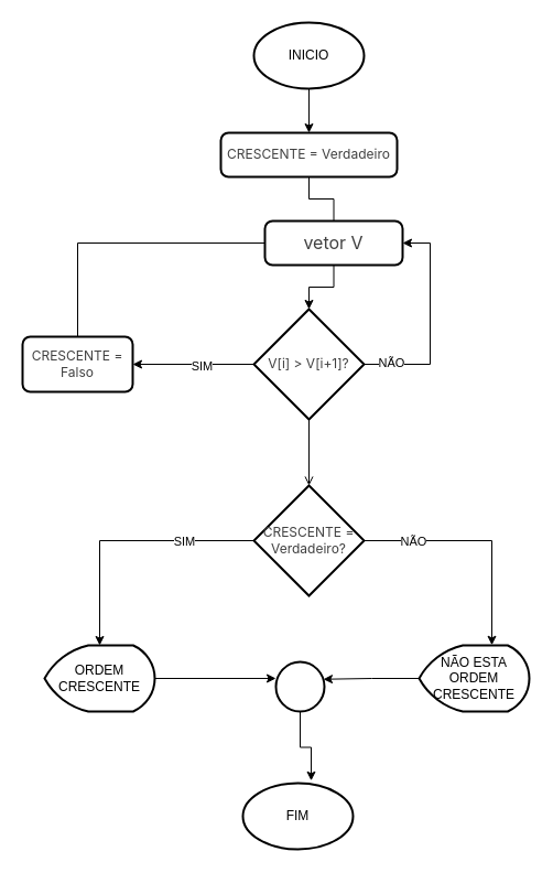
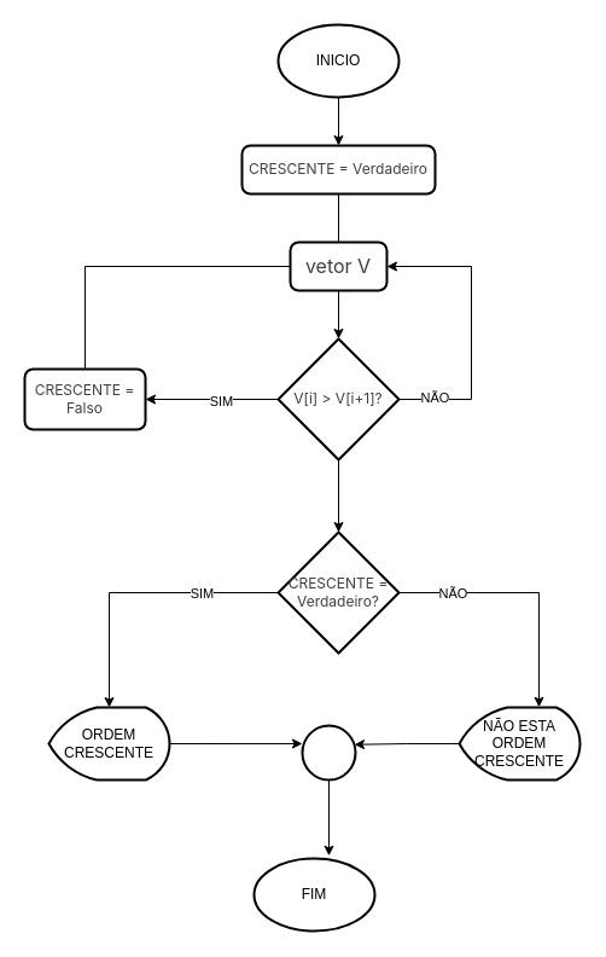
- <mxCell id="7" value="&lt;span style=&quot;color: rgb(64, 64, 64); font-family: Inter, system-ui, -apple-system, BlinkMacSystemFont, &amp;quot;Segoe UI&amp;quot;, Roboto, &amp;quot;Noto Sans&amp;quot;, Ubuntu, Cantarell, &amp;quot;Helvetica Neue&amp;quot;, Oxygen, &amp;quot;Open Sans&amp;quot;, sans-serif; font-size: 16.002px; text-align: left;&quot;&gt;vetor V&lt;/span&gt;" style="rounded=1;whiteSpace=wrap;html=1;absoluteArcSize=1;arcSize=14;strokeWidth=2;" vertex="1" parent="1"><mxGeometry x="240" y="200" width="125" height="40" as="geometry" /></mxCell>
+ <mxCell id="7" value="&lt;span style=&quot;color: rgb(64, 64, 64); font-family: Inter, system-ui, -apple-system, BlinkMacSystemFont, &amp;quot;Segoe UI&amp;quot;, Roboto, &amp;quot;Noto Sans&amp;quot;, Ubuntu, Cantarell, &amp;quot;Helvetica Neue&amp;quot;, Oxygen, &amp;quot;Open Sans&amp;quot;, sans-serif; font-size: 16.002px; text-align: left;&quot;&gt;vetor V&lt;/span&gt;" style="rounded=1;whiteSpace=wrap;html=1;absoluteArcSize=1;arcSize=14;strokeWidth=2;" vertex="1" parent="1"><mxGeometry x="240" y="200" width="80" height="40" as="geometry" /></mxCell>
- <mxCell id="17" style="edgeStyle=orthogonalEdgeStyle;rounded=0;orthogonalLoop=1;jettySize=auto;html=1;exitX=0.5;exitY=1;exitDx=0;exitDy=0;exitPerimeter=0;entryX=0.5;entryY=0;entryDx=0;entryDy=0;entryPerimeter=0;endArrow=open;" edge="1" parent="1" source="12" target="15"><mxGeometry relative="1" as="geometry" /></mxCell>
+ <mxCell id="17" style="edgeStyle=orthogonalEdgeStyle;rounded=0;orthogonalLoop=1;jettySize=auto;html=1;exitX=0.5;exitY=1;exitDx=0;exitDy=0;exitPerimeter=0;entryX=0.5;entryY=0;entryDx=0;entryDy=0;entryPerimeter=0;" edge="1" parent="1" source="12" target="15"><mxGeometry relative="1" as="geometry" /></mxCell>
- <mxCell id="4" value="FIM" style="strokeWidth=2;html=1;shape=mxgraph.flowchart.start_1;whiteSpace=wrap;" vertex="1" parent="1"><mxGeometry x="220" y="710" width="100" height="60" as="geometry" /></mxCell>
+ <mxCell id="4" value="FIM" style="strokeWidth=2;html=1;shape=mxgraph.flowchart.start_1;whiteSpace=wrap;" vertex="1" parent="1"><mxGeometry x="210" y="710" width="100" height="60" as="geometry" /></mxCell>
